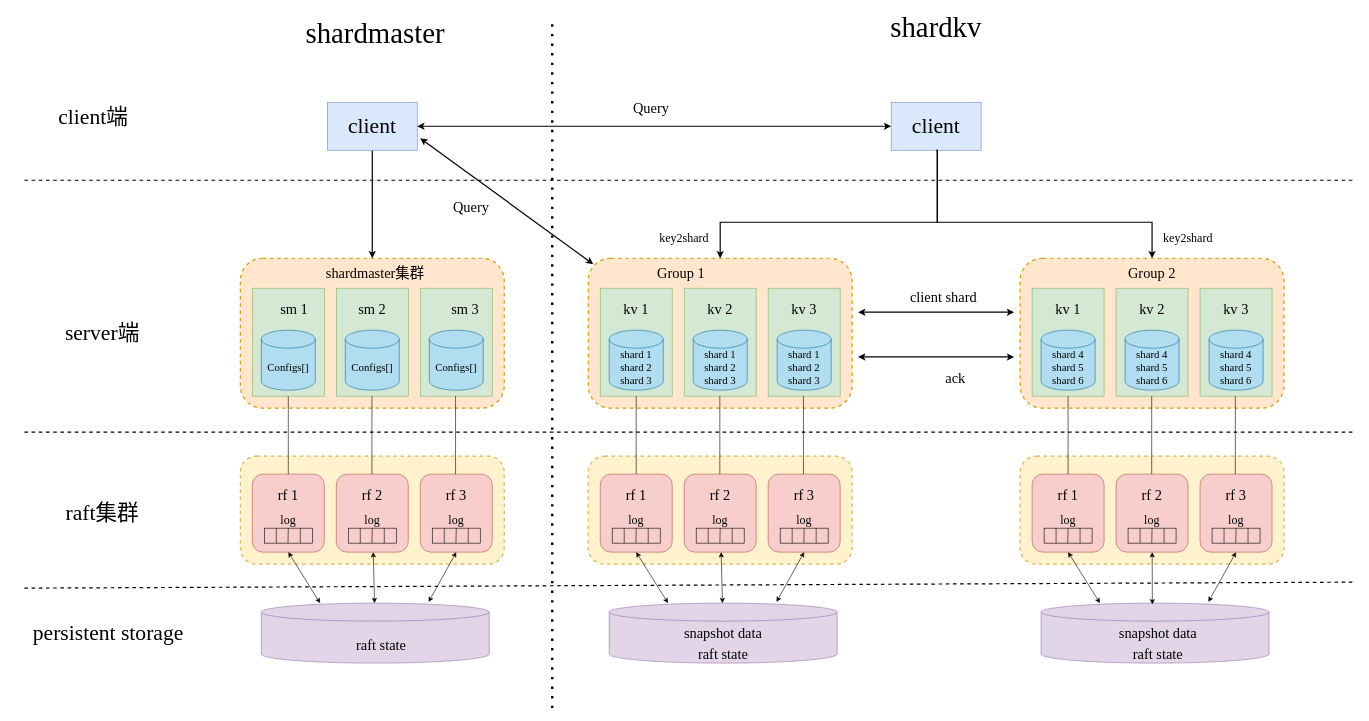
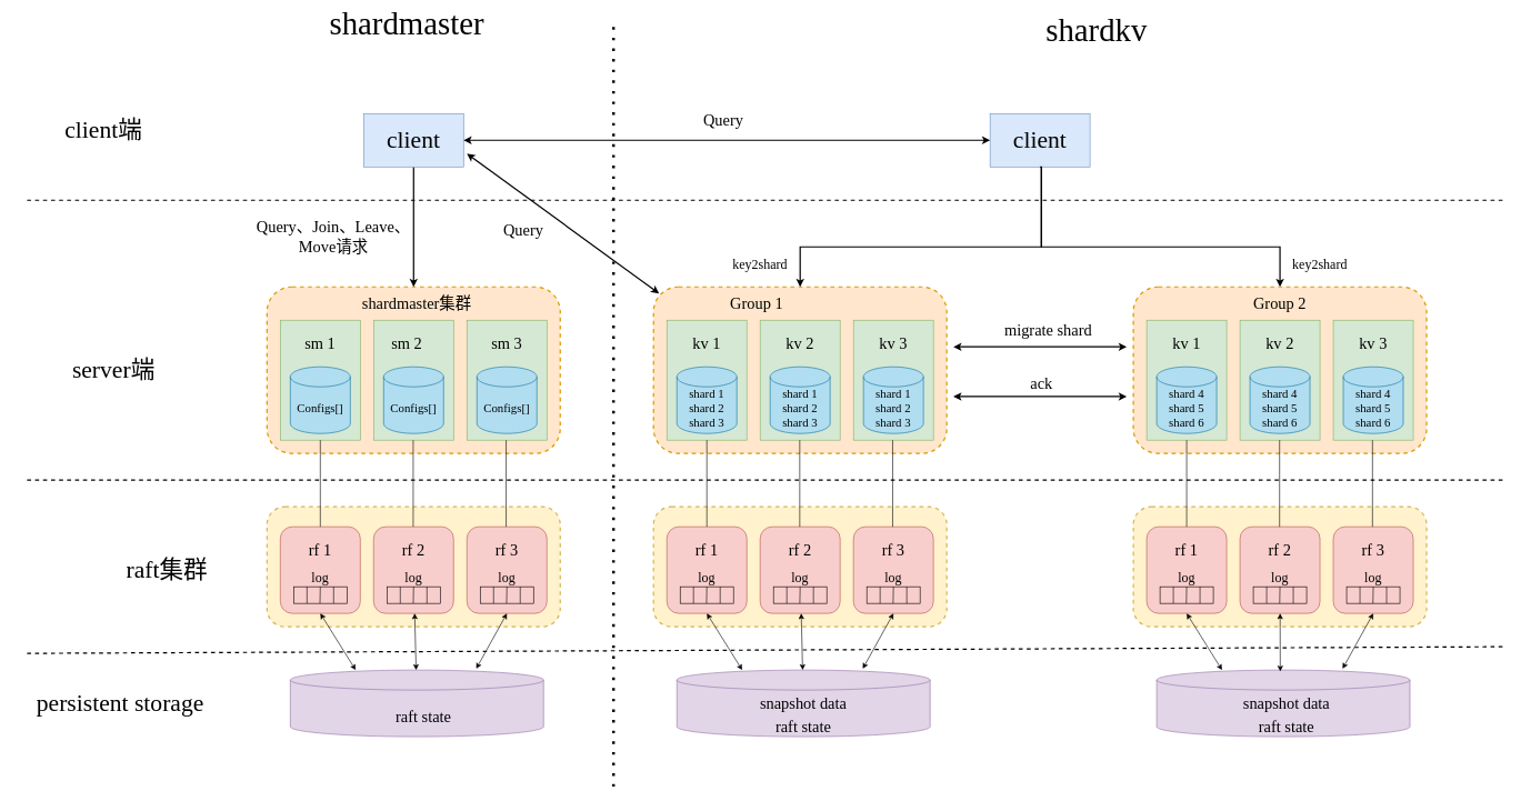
- <mxCell id="148" value="&lt;font face=&quot;Comic Sans MS&quot;&gt;&lt;font style=&quot;font-size: 48px;&quot;&gt;shardkv&lt;/font&gt;&lt;br&gt;&lt;/font&gt;" style="text;html=1;strokeColor=none;fillColor=none;align=center;verticalAlign=middle;whiteSpace=wrap;rounded=0;" vertex="1" parent="1"><mxGeometry x="1450" y="30" width="220" height="30" as="geometry" /></mxCell>
+ <mxCell id="148" value="&lt;font face=&quot;Comic Sans MS&quot;&gt;&lt;font style=&quot;font-size: 48px;&quot;&gt;shardkv&lt;/font&gt;&lt;br&gt;&lt;/font&gt;" style="text;html=1;strokeColor=none;fillColor=none;align=center;verticalAlign=middle;whiteSpace=wrap;rounded=0;" vertex="1" parent="1"><mxGeometry x="1535" y="30" width="220" height="30" as="geometry" /></mxCell>
- <mxCell id="147" value="&lt;font face=&quot;Comic Sans MS&quot;&gt;&lt;font style=&quot;font-size: 48px;&quot;&gt;shardmaster&lt;/font&gt;&lt;br&gt;&lt;/font&gt;" style="text;html=1;strokeColor=none;fillColor=none;align=center;verticalAlign=middle;whiteSpace=wrap;rounded=0;" vertex="1" parent="1"><mxGeometry x="515" y="40" width="220" height="30" as="geometry" /></mxCell>
+ <mxCell id="147" value="&lt;font face=&quot;Comic Sans MS&quot;&gt;&lt;font style=&quot;font-size: 48px;&quot;&gt;shardmaster&lt;/font&gt;&lt;br&gt;&lt;/font&gt;" style="text;html=1;strokeColor=none;fillColor=none;align=center;verticalAlign=middle;whiteSpace=wrap;rounded=0;" vertex="1" parent="1"><mxGeometry x="500" y="20" width="220" height="30" as="geometry" /></mxCell>
+ <mxCell id="142" value="&lt;font style=&quot;font-size: 24px;&quot; face=&quot;Comic Sans MS&quot;&gt;Query、Join、Leave、Move请求&lt;/font&gt;" style="text;html=1;strokeColor=none;fillColor=none;align=center;verticalAlign=middle;whiteSpace=wrap;rounded=0;" vertex="1" parent="1"><mxGeometry x="380" y="340" width="240" height="30" as="geometry" /></mxCell>
- <mxCell id="35" value="&lt;font style=&quot;font-size: 24px;&quot; face=&quot;Comic Sans MS&quot;&gt;client shard&lt;/font&gt;" style="text;html=1;strokeColor=none;fillColor=none;align=center;verticalAlign=middle;whiteSpace=wrap;rounded=0;" vertex="1" parent="1"><mxGeometry x="1490" y="480" width="165" height="30" as="geometry" /></mxCell>
+ <mxCell id="35" value="&lt;font style=&quot;font-size: 24px;&quot; face=&quot;Comic Sans MS&quot;&gt;migrate shard&lt;/font&gt;" style="text;html=1;strokeColor=none;fillColor=none;align=center;verticalAlign=middle;whiteSpace=wrap;rounded=0;" vertex="1" parent="1"><mxGeometry x="1490" y="480" width="165" height="30" as="geometry" /></mxCell>
- <mxCell id="104" value="&lt;font style=&quot;font-size: 24px;&quot; face=&quot;Comic Sans MS&quot;&gt;sm 1&lt;/font&gt;" style="text;html=1;strokeColor=none;fillColor=none;align=center;verticalAlign=middle;whiteSpace=wrap;rounded=0;" vertex="1" parent="1"><mxGeometry x="450" y="500" width="80" height="30" as="geometry" /></mxCell>
+ <mxCell id="104" value="&lt;font style=&quot;font-size: 24px;&quot; face=&quot;Comic Sans MS&quot;&gt;sm 1&lt;/font&gt;" style="text;html=1;strokeColor=none;fillColor=none;align=center;verticalAlign=middle;whiteSpace=wrap;rounded=0;" vertex="1" parent="1"><mxGeometry x="440" y="500" width="80" height="30" as="geometry" /></mxCell>
- <mxCell id="107" value="&lt;font style=&quot;font-size: 24px;&quot; face=&quot;Comic Sans MS&quot;&gt;sm 2&lt;/font&gt;" style="text;html=1;strokeColor=none;fillColor=none;align=center;verticalAlign=middle;whiteSpace=wrap;rounded=0;" vertex="1" parent="1"><mxGeometry x="580" y="500" width="80" height="30" as="geometry" /></mxCell>
+ <mxCell id="107" value="&lt;font style=&quot;font-size: 24px;&quot; face=&quot;Comic Sans MS&quot;&gt;sm 2&lt;/font&gt;" style="text;html=1;strokeColor=none;fillColor=none;align=center;verticalAlign=middle;whiteSpace=wrap;rounded=0;" vertex="1" parent="1"><mxGeometry x="570" y="500" width="80" height="30" as="geometry" /></mxCell>
- <mxCell id="109" value="&lt;font style=&quot;font-size: 24px;&quot; face=&quot;Comic Sans MS&quot;&gt;sm 3&lt;/font&gt;" style="text;html=1;strokeColor=none;fillColor=none;align=center;verticalAlign=middle;whiteSpace=wrap;rounded=0;" vertex="1" parent="1"><mxGeometry x="735" y="500" width="80" height="30" as="geometry" /></mxCell>
+ <mxCell id="109" value="&lt;font style=&quot;font-size: 24px;&quot; face=&quot;Comic Sans MS&quot;&gt;sm 3&lt;/font&gt;" style="text;html=1;strokeColor=none;fillColor=none;align=center;verticalAlign=middle;whiteSpace=wrap;rounded=0;" vertex="1" parent="1"><mxGeometry x="720" y="500" width="80" height="30" as="geometry" /></mxCell>
- <mxCell id="36" value="&lt;font style=&quot;font-size: 24px;&quot; face=&quot;Comic Sans MS&quot;&gt;ack&lt;/font&gt;" style="text;html=1;strokeColor=none;fillColor=none;align=center;verticalAlign=middle;whiteSpace=wrap;rounded=0;" vertex="1" parent="1"><mxGeometry x="1520" y="615" width="145" height="30" as="geometry" /></mxCell>
+ <mxCell id="36" value="&lt;font style=&quot;font-size: 24px;&quot; face=&quot;Comic Sans MS&quot;&gt;ack&lt;/font&gt;" style="text;html=1;strokeColor=none;fillColor=none;align=center;verticalAlign=middle;whiteSpace=wrap;rounded=0;" vertex="1" parent="1"><mxGeometry x="1490" y="560" width="145" height="30" as="geometry" /></mxCell>
- <mxCell id="99" value="&lt;font face=&quot;Comic Sans MS&quot;&gt;&lt;font style=&quot;font-size: 36px;&quot;&gt;raft集群&lt;/font&gt;&lt;br&gt;&lt;/font&gt;" style="text;html=1;strokeColor=none;fillColor=none;align=center;verticalAlign=middle;whiteSpace=wrap;rounded=0;" vertex="1" parent="1"><mxGeometry x="60" y="840" width="220" height="30" as="geometry" /></mxCell>
+ <mxCell id="99" value="&lt;font face=&quot;Comic Sans MS&quot;&gt;&lt;font style=&quot;font-size: 36px;&quot;&gt;raft集群&lt;/font&gt;&lt;br&gt;&lt;/font&gt;" style="text;html=1;strokeColor=none;fillColor=none;align=center;verticalAlign=middle;whiteSpace=wrap;rounded=0;" vertex="1" parent="1"><mxGeometry x="140" y="840" width="220" height="30" as="geometry" /></mxCell>
